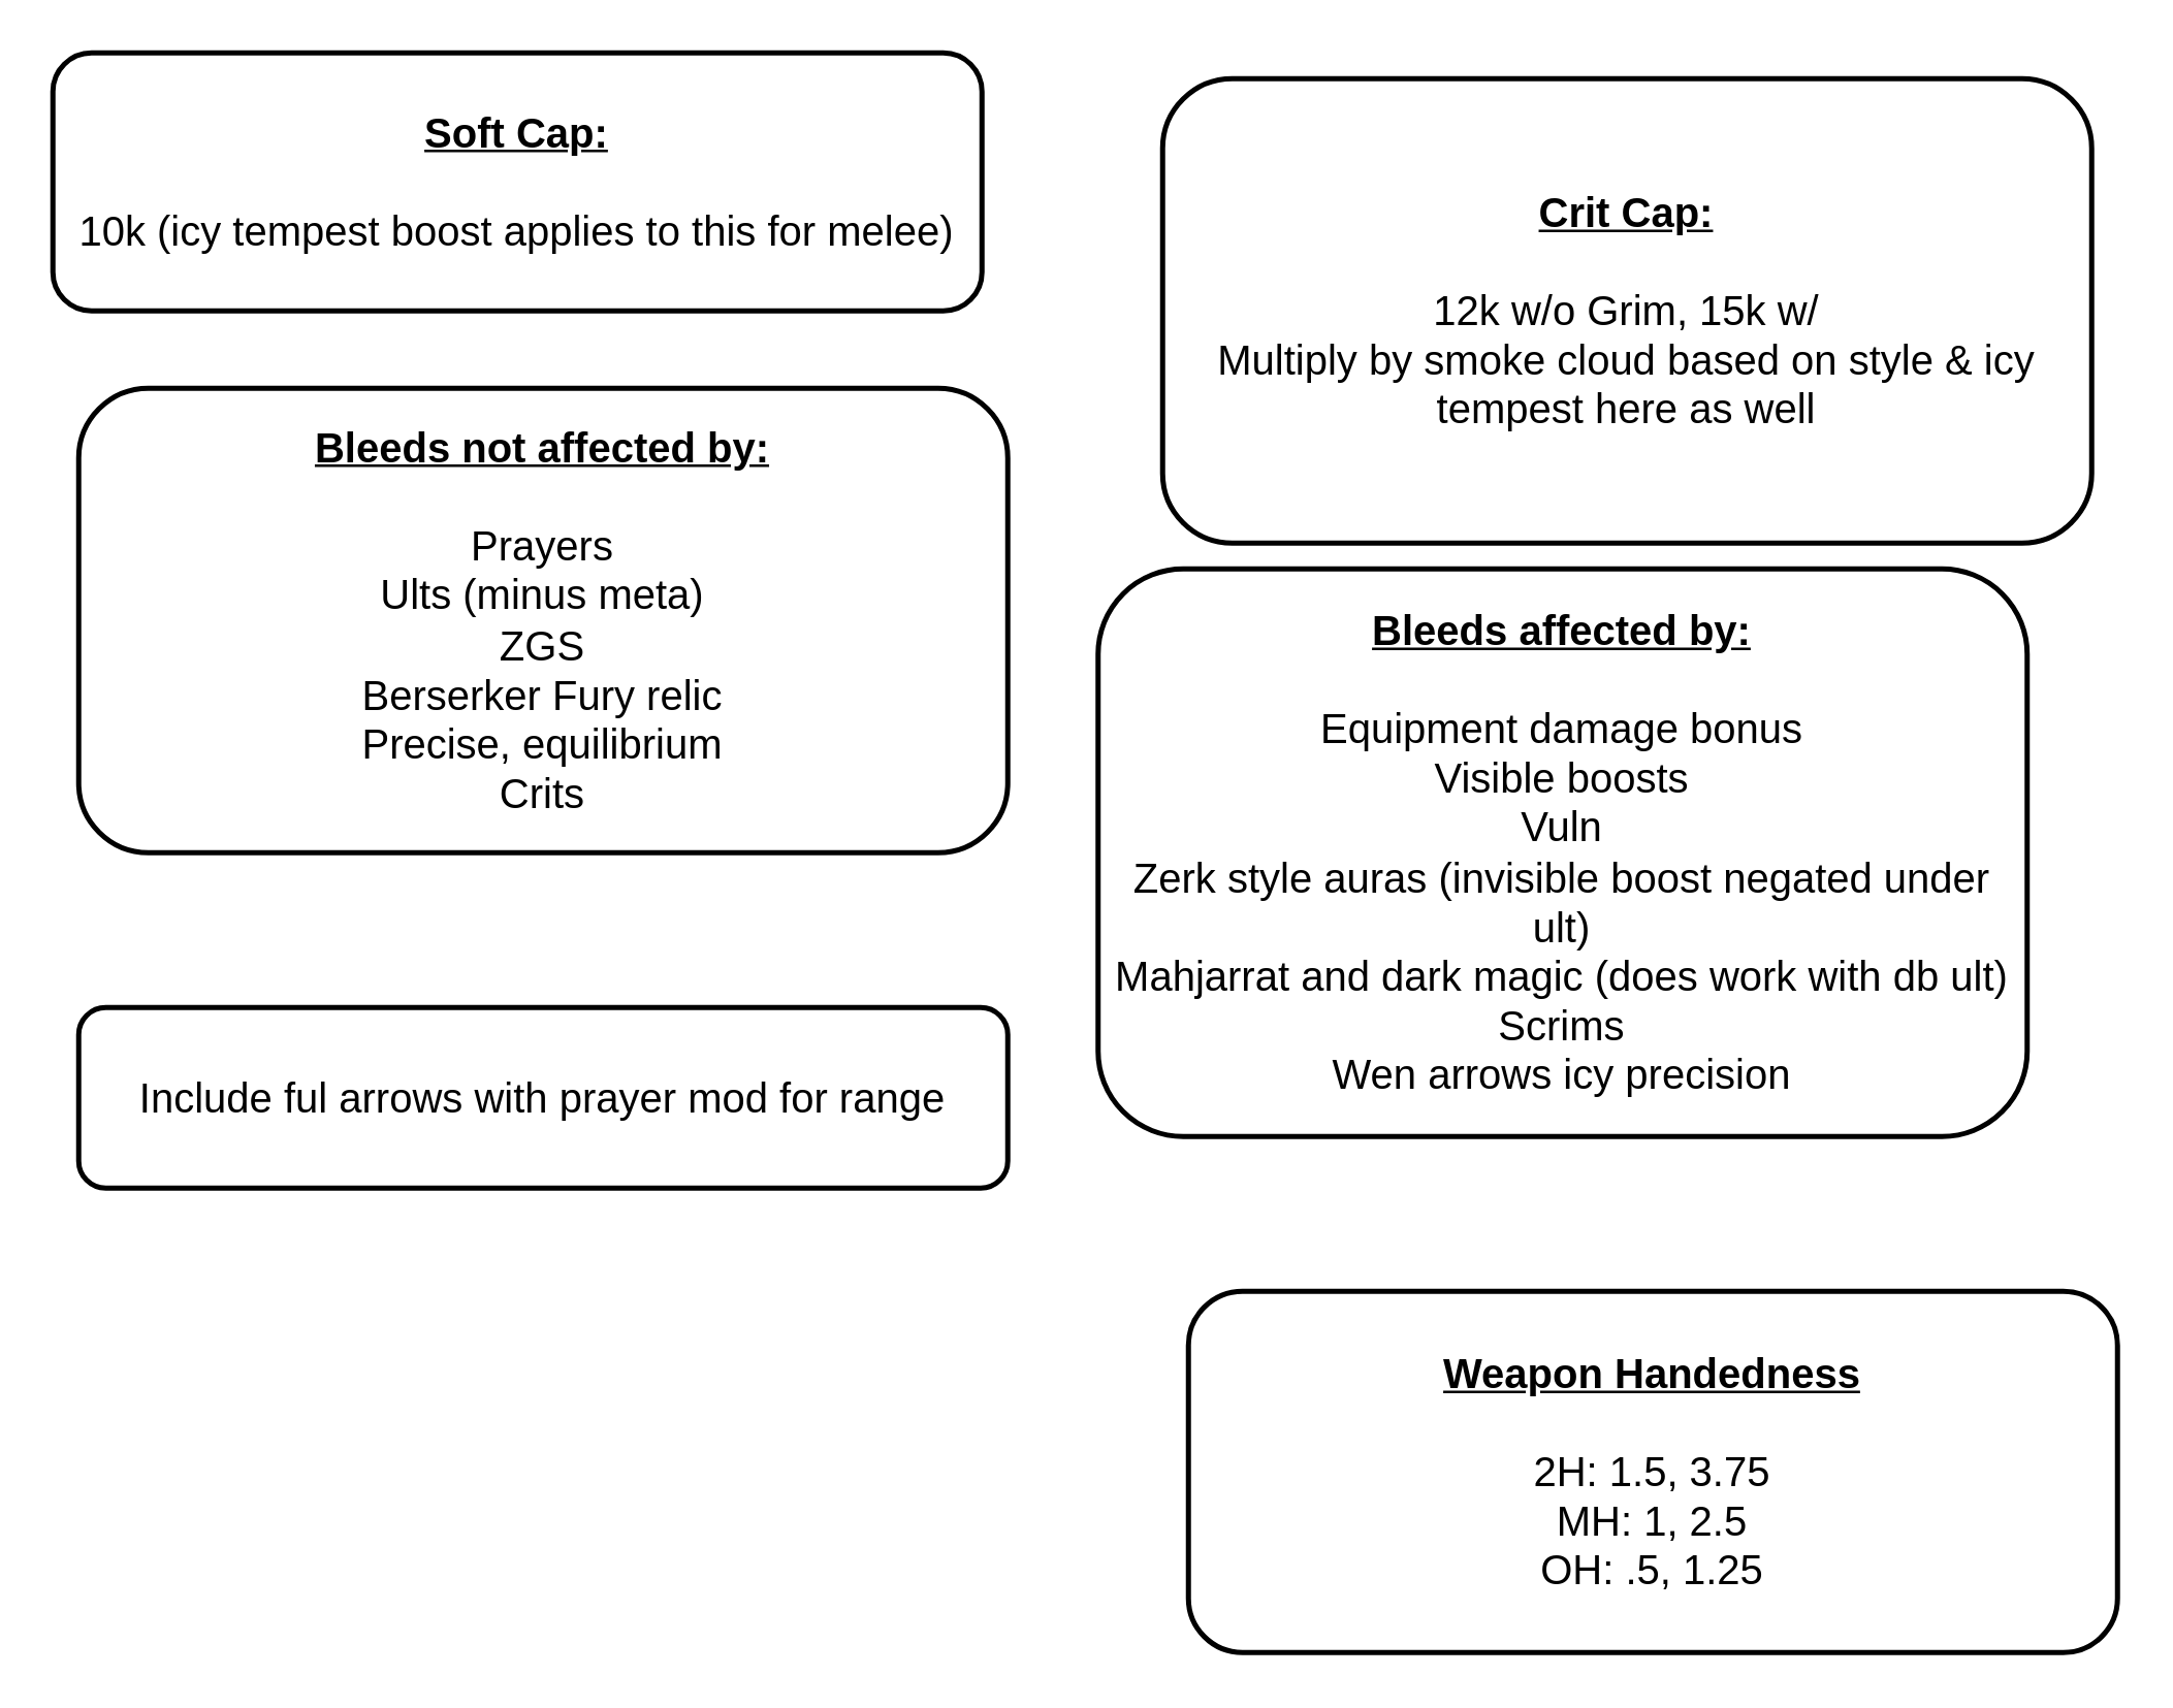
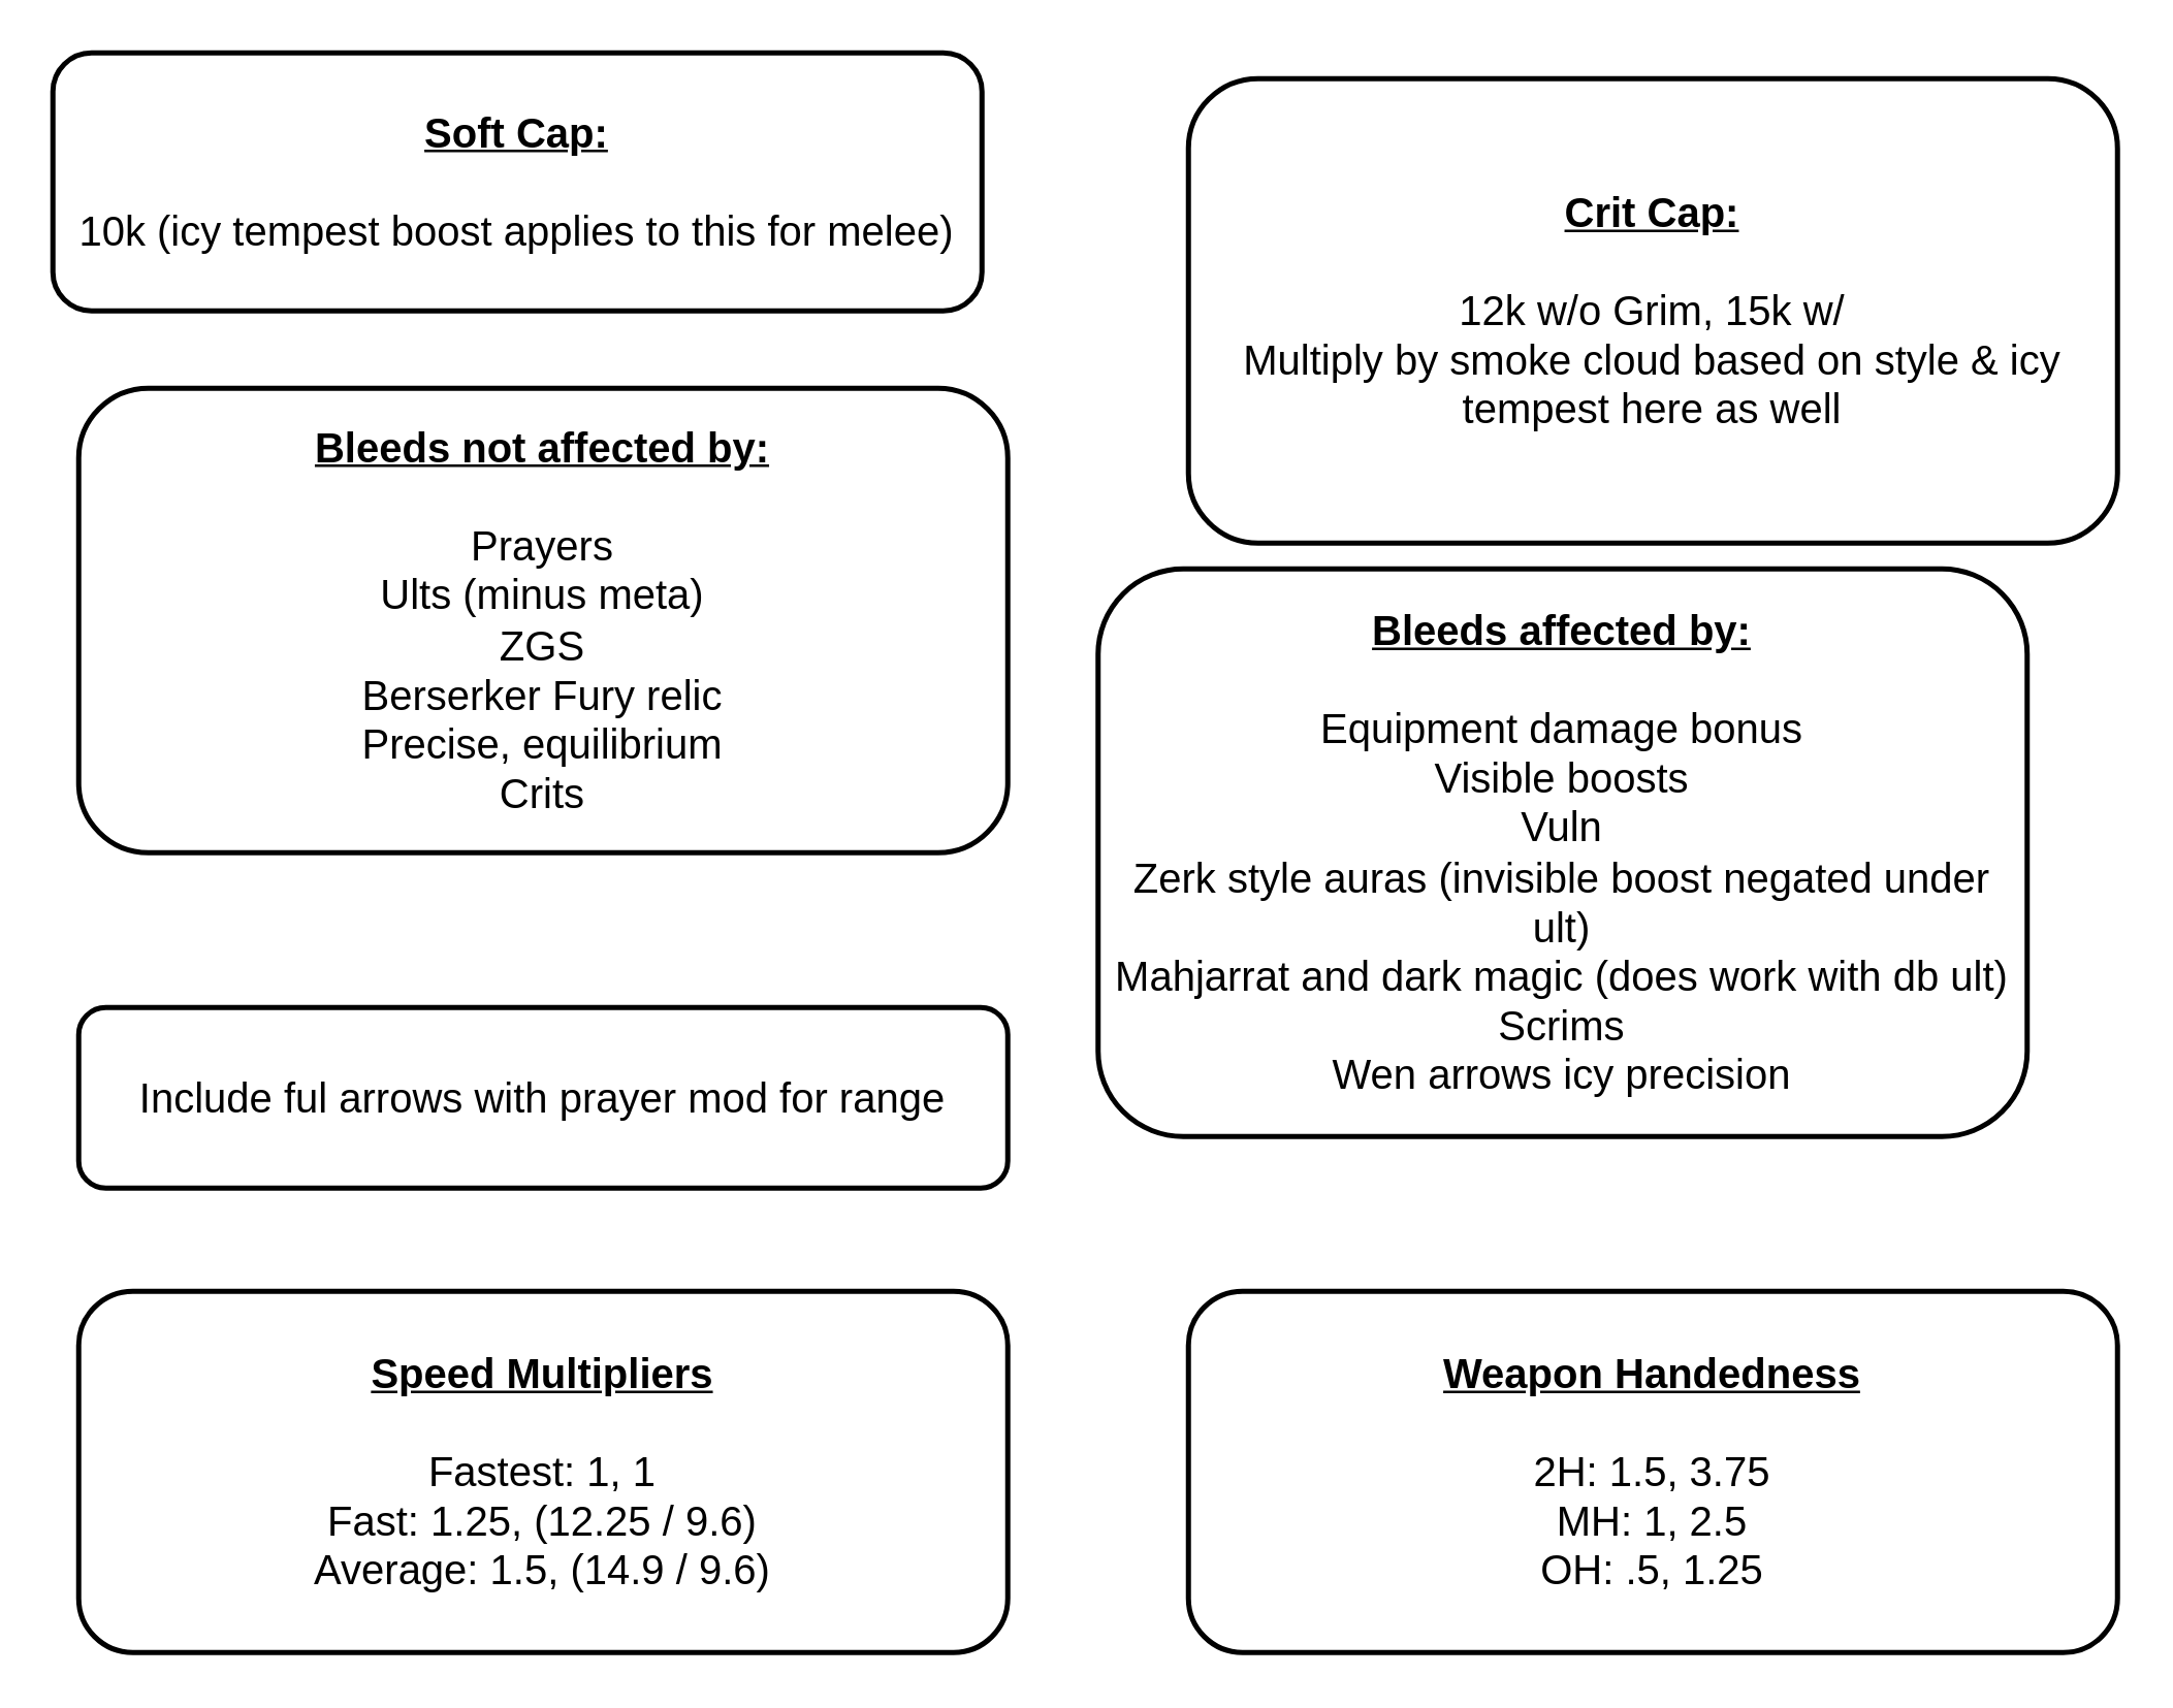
- <mxCell id="3" value="&lt;u style=&quot;font-weight: bold;&quot;&gt;Crit Cap:&lt;/u&gt;&lt;br&gt;&lt;br&gt;12k w/o Grim, 15k w/&lt;br&gt;Multiply by smoke cloud based on style &amp;amp; icy tempest here as well" style="text;html=1;strokeColor=default;fillColor=none;align=center;verticalAlign=middle;whiteSpace=wrap;rounded=1;strokeWidth=2;glass=0;fontSize=16;" parent="1" vertex="1"><mxGeometry x="450" y="30" width="360" height="180" as="geometry" /></mxCell>
+ <mxCell id="3" value="&lt;u style=&quot;font-weight: bold;&quot;&gt;Crit Cap:&lt;/u&gt;&lt;br&gt;&lt;br&gt;12k w/o Grim, 15k w/&lt;br&gt;Multiply by smoke cloud based on style &amp;amp; icy tempest here as well" style="text;html=1;strokeColor=default;fillColor=none;align=center;verticalAlign=middle;whiteSpace=wrap;rounded=1;strokeWidth=2;glass=0;fontSize=16;" parent="1" vertex="1"><mxGeometry x="460" y="30" width="360" height="180" as="geometry" /></mxCell>
+ <mxCell id="7" value="&lt;b&gt;&lt;u&gt;Speed Multipliers&lt;br&gt;&lt;/u&gt;&lt;/b&gt;&lt;br&gt;Fastest: 1, 1&lt;br&gt;Fast: 1.25, (12.25 / 9.6)&lt;br&gt;Average: 1.5, (14.9 / 9.6)" style="text;html=1;strokeColor=default;fillColor=none;align=center;verticalAlign=middle;whiteSpace=wrap;rounded=1;strokeWidth=2;glass=0;fontSize=16;" parent="1" vertex="1"><mxGeometry x="30" y="500" width="360" height="140" as="geometry" /></mxCell>
